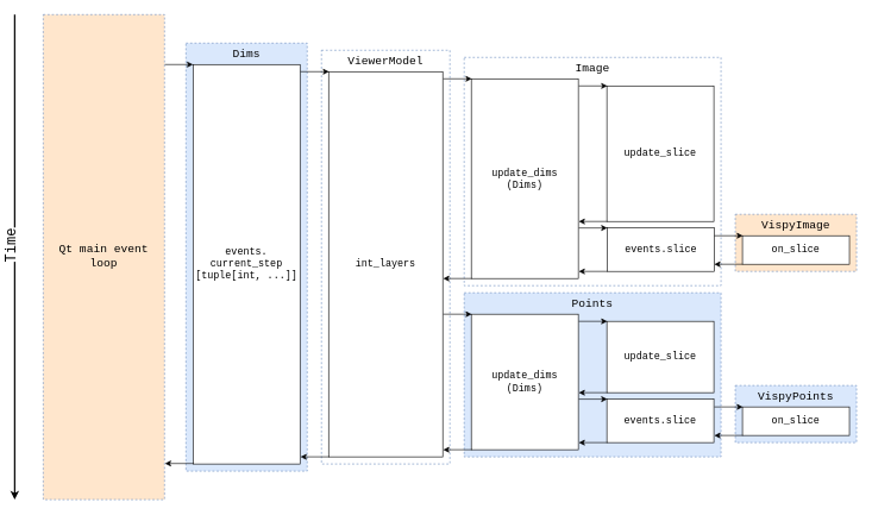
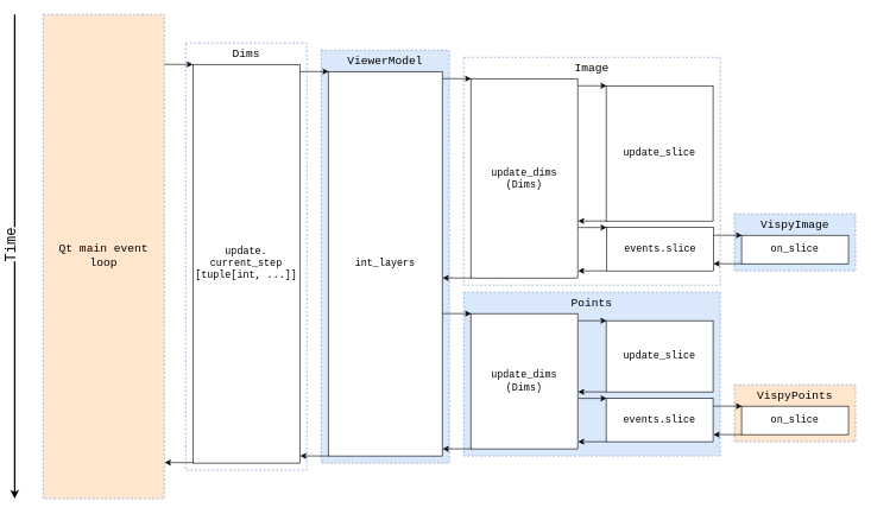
- <mxCell id="6" value="Dims" style="rounded=0;whiteSpace=wrap;html=1;verticalAlign=top;align=center;spacingLeft=0;spacingTop=0;dashed=1;fillColor=#dae8fc;strokeColor=#6c8ebf;fontSize=16;fontFamily=Courier New;" parent="1" vertex="1"><mxGeometry x="260" y="60" width="170" height="600" as="geometry" /></mxCell>
+ <mxCell id="6" value="Dims" style="rounded=0;whiteSpace=wrap;html=1;verticalAlign=top;align=center;spacingLeft=0;spacingTop=0;dashed=1;fillColor=#ffffff;strokeColor=#6c8ebf;fontSize=16;fontFamily=Courier New;" parent="1" vertex="1"><mxGeometry x="260" y="60" width="170" height="600" as="geometry" /></mxCell>
- <mxCell id="4" value="ViewerModel" style="rounded=0;whiteSpace=wrap;html=1;verticalAlign=top;align=center;spacingLeft=0;spacingTop=0;dashed=1;fillColor=#ffffff;strokeColor=#6c8ebf;fontSize=16;fontFamily=Courier New;" parent="1" vertex="1"><mxGeometry x="450" y="70" width="180" height="580" as="geometry" /></mxCell>
+ <mxCell id="4" value="ViewerModel" style="rounded=0;whiteSpace=wrap;html=1;verticalAlign=top;align=center;spacingLeft=0;spacingTop=0;dashed=1;fillColor=#dae8fc;strokeColor=#6c8ebf;fontSize=16;fontFamily=Courier New;" parent="1" vertex="1"><mxGeometry x="450" y="70" width="180" height="580" as="geometry" /></mxCell>
- <mxCell id="3" value="VispyImage" style="rounded=0;whiteSpace=wrap;html=1;verticalAlign=top;align=center;spacingLeft=0;spacingTop=0;dashed=1;fillColor=#ffe6cc;strokeColor=#6c8ebf;fontSize=16;fontFamily=Courier New;" parent="1" vertex="1"><mxGeometry x="1030" y="300" width="170" height="80" as="geometry" /></mxCell>
+ <mxCell id="3" value="VispyImage" style="rounded=0;whiteSpace=wrap;html=1;verticalAlign=top;align=center;spacingLeft=0;spacingTop=0;dashed=1;fillColor=#dae8fc;strokeColor=#6c8ebf;fontSize=16;fontFamily=Courier New;" parent="1" vertex="1"><mxGeometry x="1030" y="300" width="170" height="80" as="geometry" /></mxCell>
- <mxCell id="7" value="events.&lt;br style=&quot;font-size: 14px;&quot;&gt;current_step&lt;br style=&quot;font-size: 14px;&quot;&gt;[tuple[int, ...]]" style="rounded=0;whiteSpace=wrap;html=1;fontSize=14;fontFamily=Courier New;" parent="1" vertex="1"><mxGeometry x="270" y="90" width="150" height="560" as="geometry" /></mxCell>
+ <mxCell id="7" value="update.&lt;br style=&quot;font-size: 14px;&quot;&gt;current_step&lt;br style=&quot;font-size: 14px;&quot;&gt;[tuple[int, ...]]" style="rounded=0;whiteSpace=wrap;html=1;fontSize=14;fontFamily=Courier New;" parent="1" vertex="1"><mxGeometry x="270" y="90" width="150" height="560" as="geometry" /></mxCell>
- <mxCell id="2" value="VispyPoints" style="rounded=0;whiteSpace=wrap;html=1;verticalAlign=top;align=center;spacingLeft=0;spacingTop=0;dashed=1;fillColor=#dae8fc;strokeColor=#6c8ebf;fontSize=16;fontFamily=Courier New;" parent="1" vertex="1"><mxGeometry x="1030" y="540" width="170" height="80" as="geometry" /></mxCell>
+ <mxCell id="2" value="VispyPoints" style="rounded=0;whiteSpace=wrap;html=1;verticalAlign=top;align=center;spacingLeft=0;spacingTop=0;dashed=1;fillColor=#ffe6cc;strokeColor=#6c8ebf;fontSize=16;fontFamily=Courier New;" parent="1" vertex="1"><mxGeometry x="1030" y="540" width="170" height="80" as="geometry" /></mxCell>
